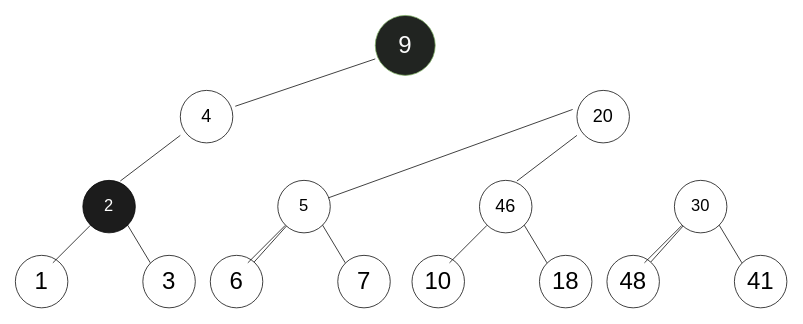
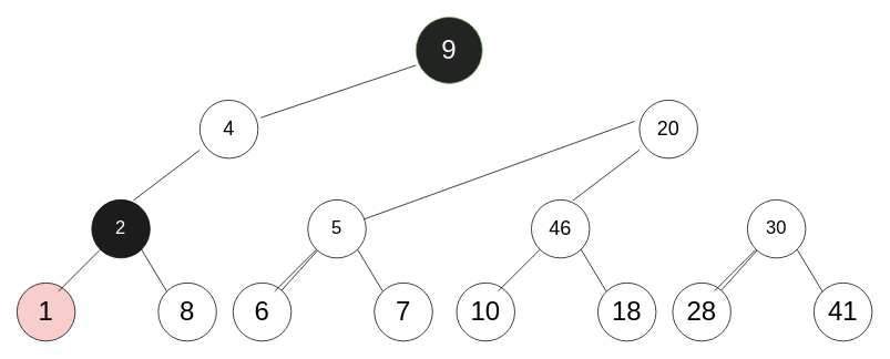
- <mxCell id="6" value="&lt;font style=&quot;font-size: 32px&quot;&gt;1&lt;/font&gt;" style="ellipse;whiteSpace=wrap;html=1;aspect=fixed;" parent="1" vertex="1"><mxGeometry x="20" y="340" width="70" height="70" as="geometry" /></mxCell>
+ <mxCell id="6" value="&lt;font style=&quot;font-size: 32px&quot;&gt;1&lt;/font&gt;" style="ellipse;whiteSpace=wrap;html=1;aspect=fixed;fillColor=#f8cecc;" parent="1" vertex="1"><mxGeometry x="20" y="340" width="70" height="70" as="geometry" /></mxCell>
- <mxCell id="7" value="&lt;font style=&quot;font-size: 32px&quot;&gt;3&lt;/font&gt;" style="ellipse;whiteSpace=wrap;html=1;aspect=fixed;" parent="1" vertex="1"><mxGeometry x="190" y="340" width="70" height="70" as="geometry" /></mxCell>
+ <mxCell id="7" value="&lt;font style=&quot;font-size: 32px&quot;&gt;8&lt;/font&gt;" style="ellipse;whiteSpace=wrap;html=1;aspect=fixed;" parent="1" vertex="1"><mxGeometry x="190" y="340" width="70" height="70" as="geometry" /></mxCell>
- <mxCell id="24" value="&lt;font style=&quot;font-size: 32px&quot;&gt;48&lt;/font&gt;" style="ellipse;whiteSpace=wrap;html=1;aspect=fixed;" parent="1" vertex="1"><mxGeometry x="809" y="340" width="70" height="70" as="geometry" /></mxCell>
+ <mxCell id="24" value="&lt;font style=&quot;font-size: 32px&quot;&gt;28&lt;/font&gt;" style="ellipse;whiteSpace=wrap;html=1;aspect=fixed;" parent="1" vertex="1"><mxGeometry x="809" y="340" width="70" height="70" as="geometry" /></mxCell>
